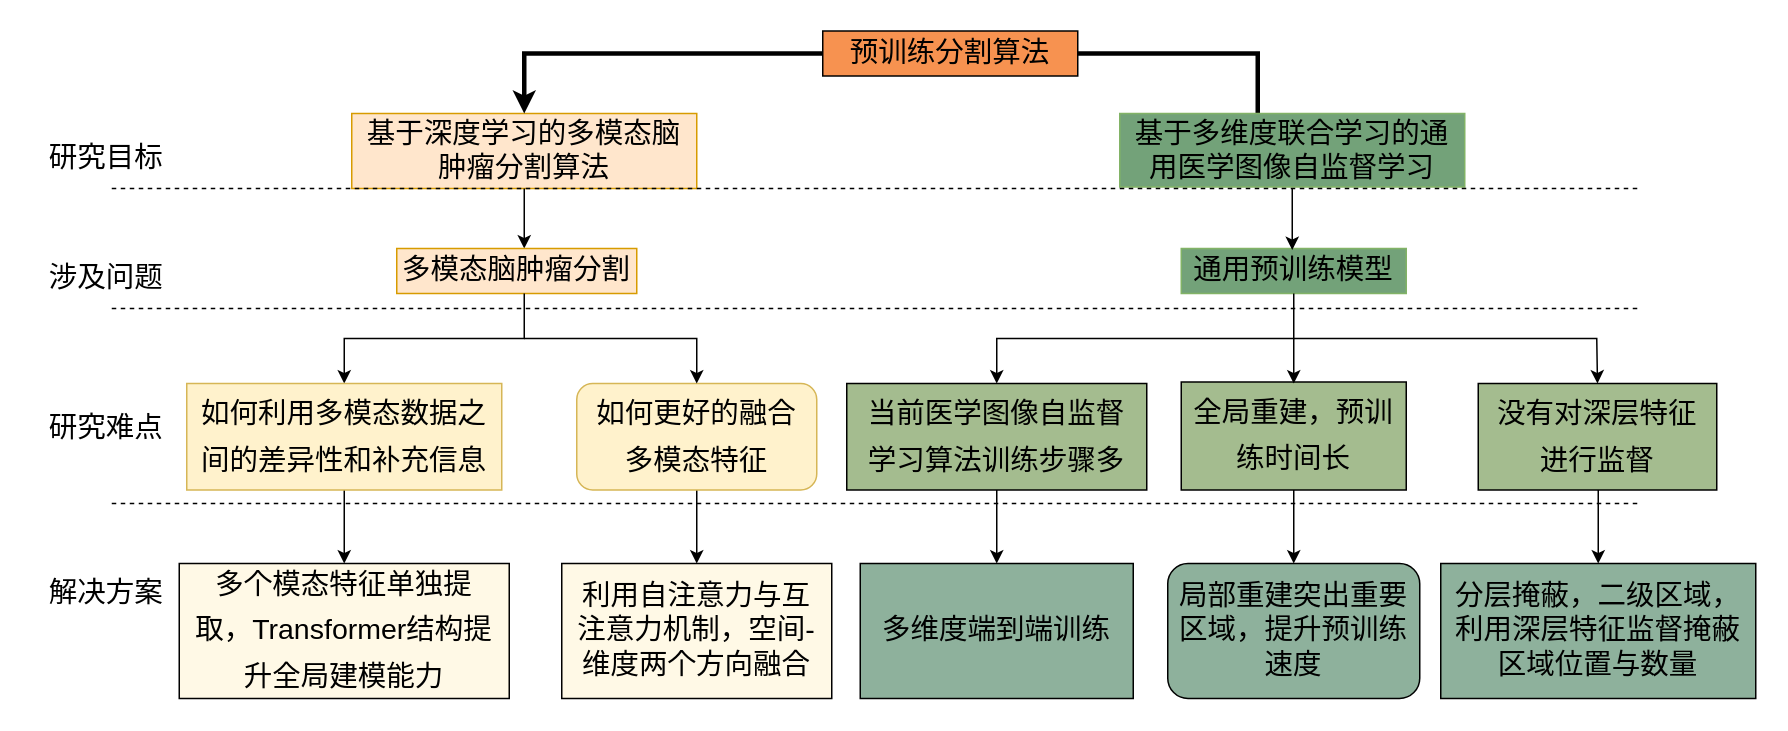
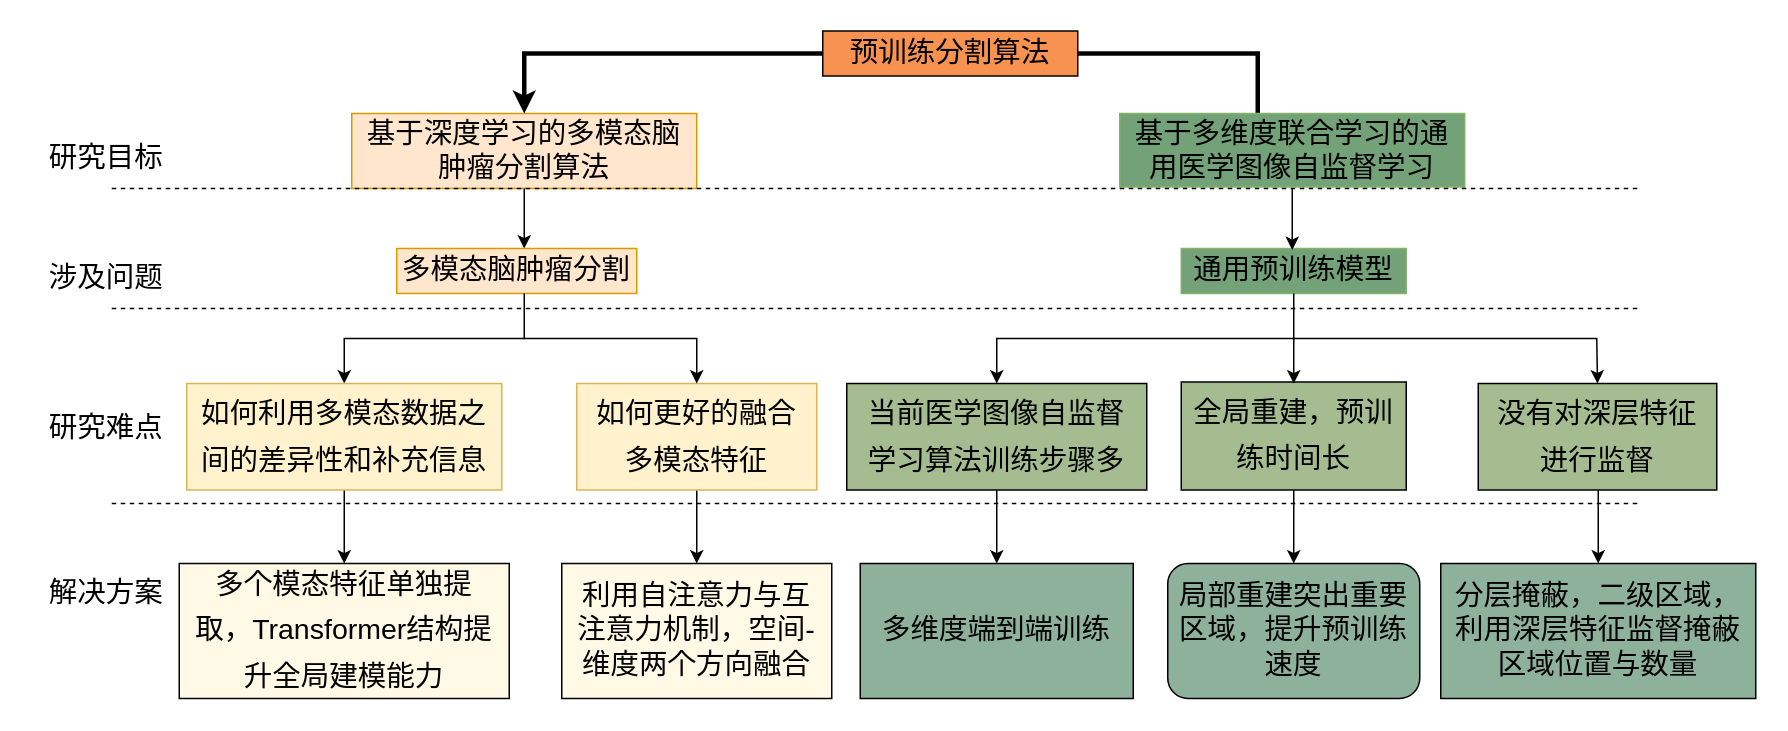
- <mxCell id="13" value="&lt;span style=&quot;line-height: 1.6; font-size: 19px;&quot;&gt;如何更好的融合多模态特征&lt;/span&gt;" style="whiteSpace=wrap;html=1;spacingTop=0;spacing=9;fontSize=19;fontStyle=0;fillColor=#fff2cc;strokeColor=#d6b656;rounded=1;" parent="1" vertex="1"><mxGeometry x="384" y="255" width="160" height="71" as="geometry" /></mxCell>
+ <mxCell id="13" value="&lt;span style=&quot;line-height: 1.6; font-size: 19px;&quot;&gt;如何更好的融合多模态特征&lt;/span&gt;" style="rounded=0;whiteSpace=wrap;html=1;spacingTop=0;spacing=9;fontSize=19;fontStyle=0;fillColor=#fff2cc;strokeColor=#d6b656;" parent="1" vertex="1"><mxGeometry x="384" y="255" width="160" height="71" as="geometry" /></mxCell>
